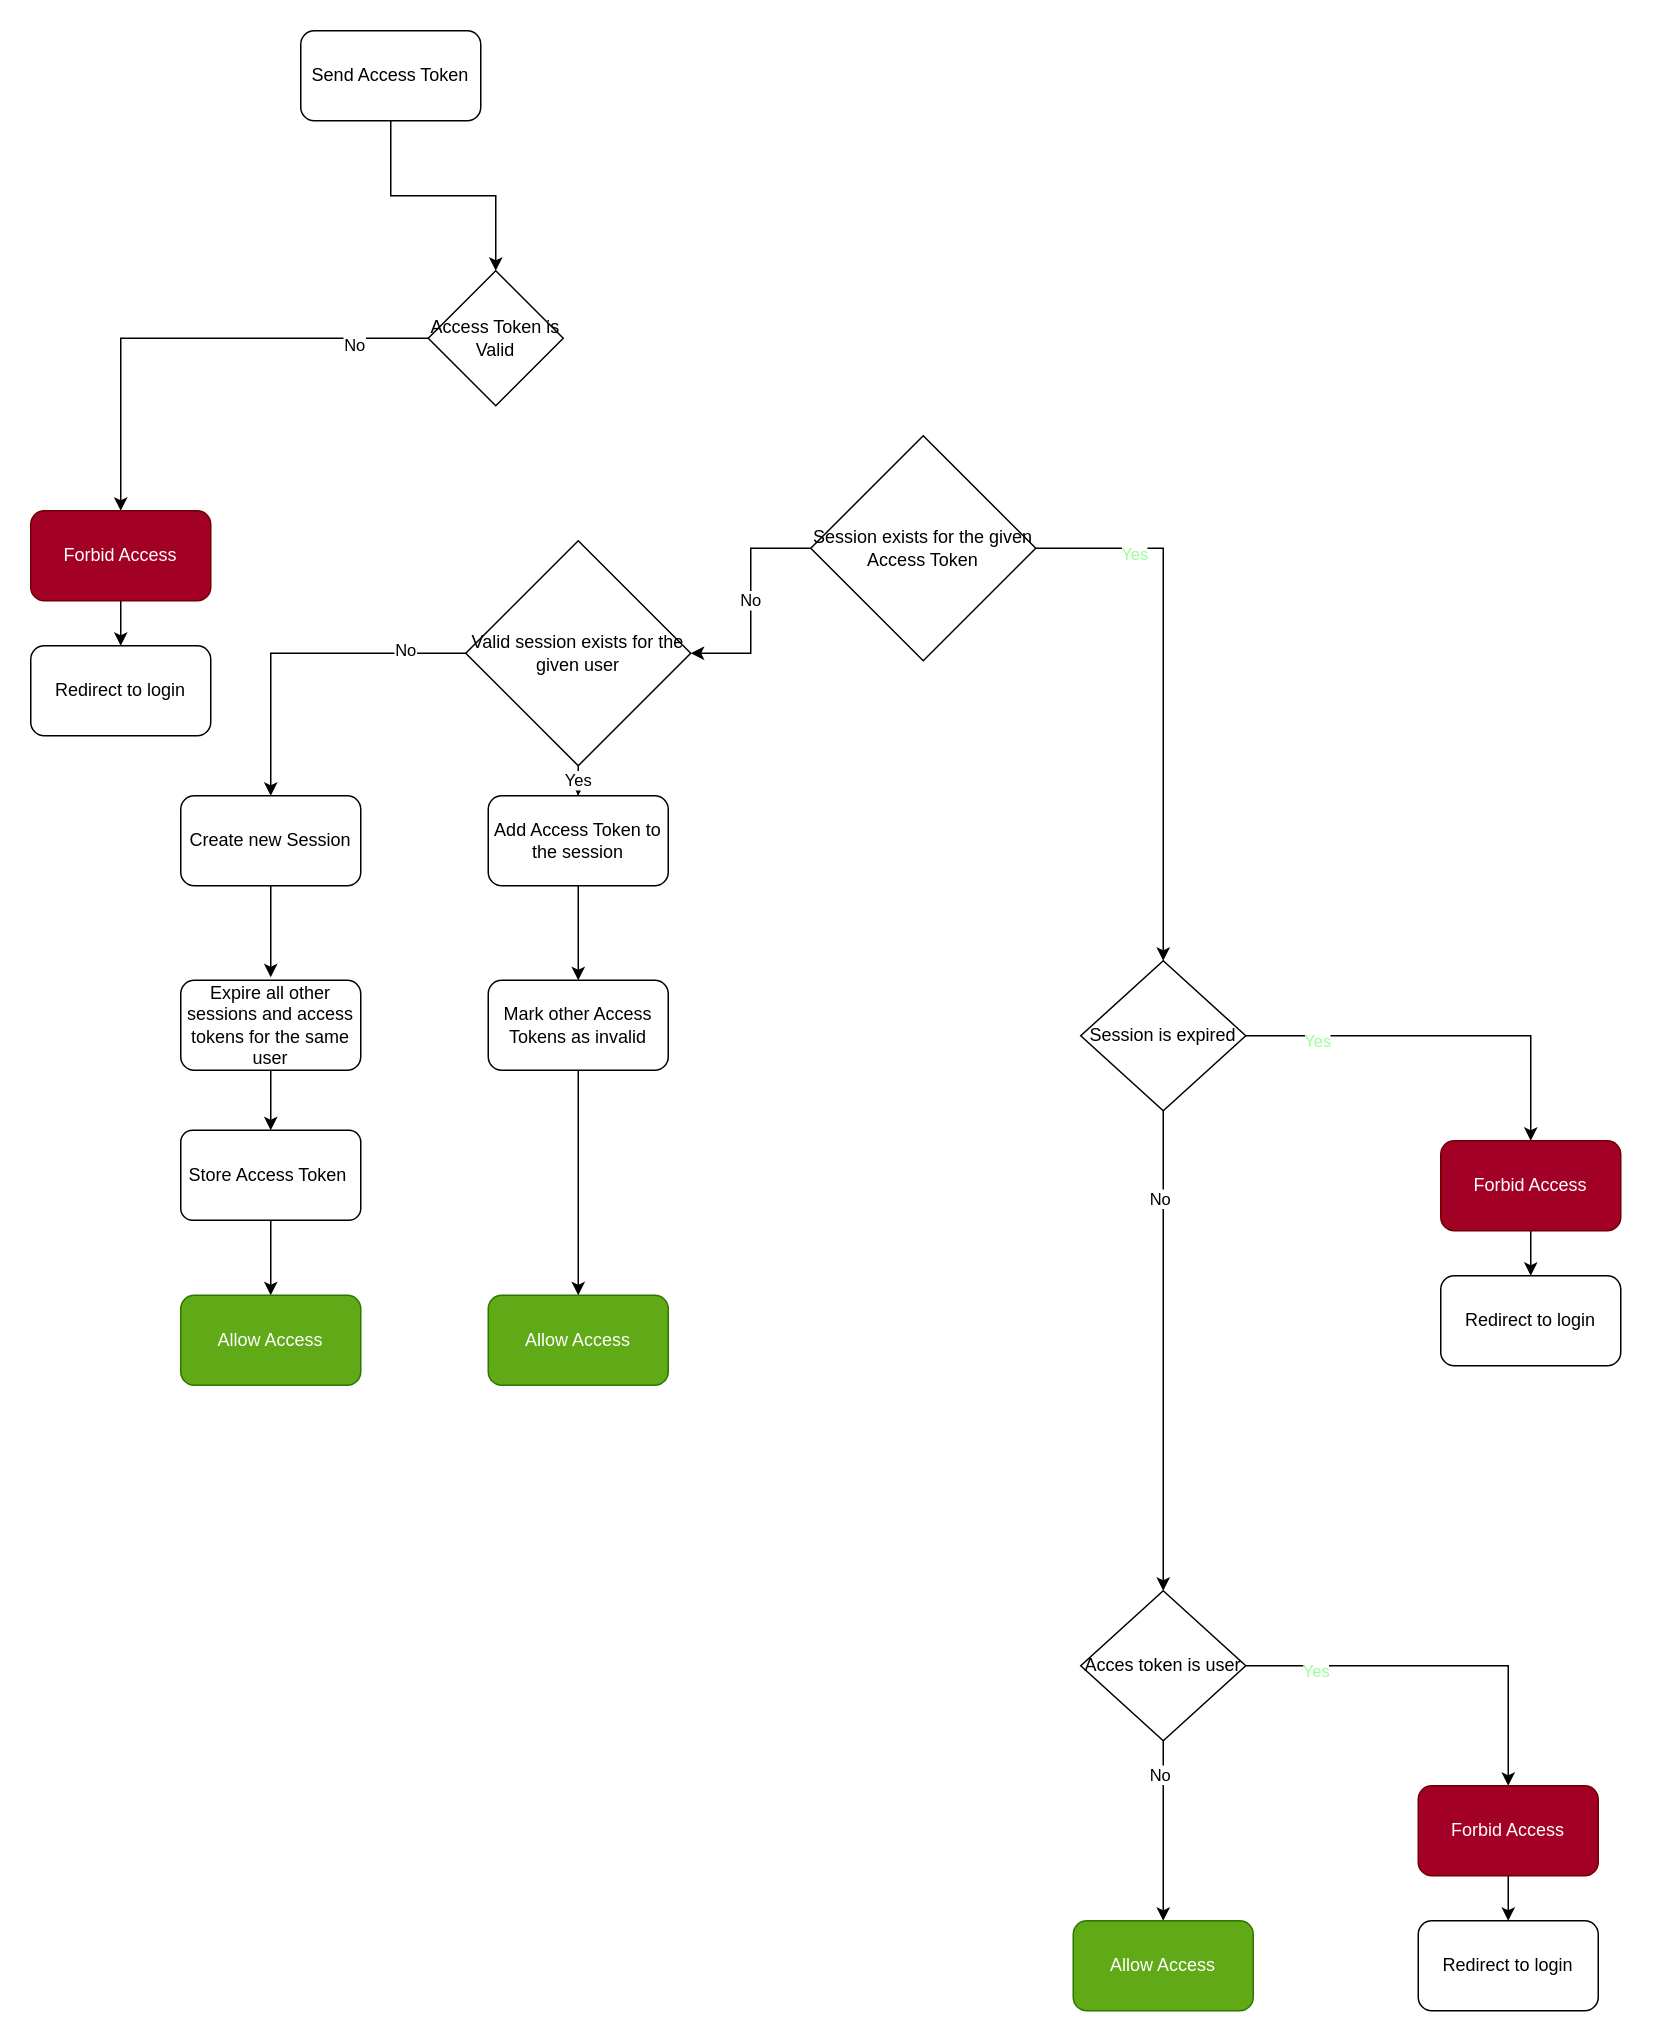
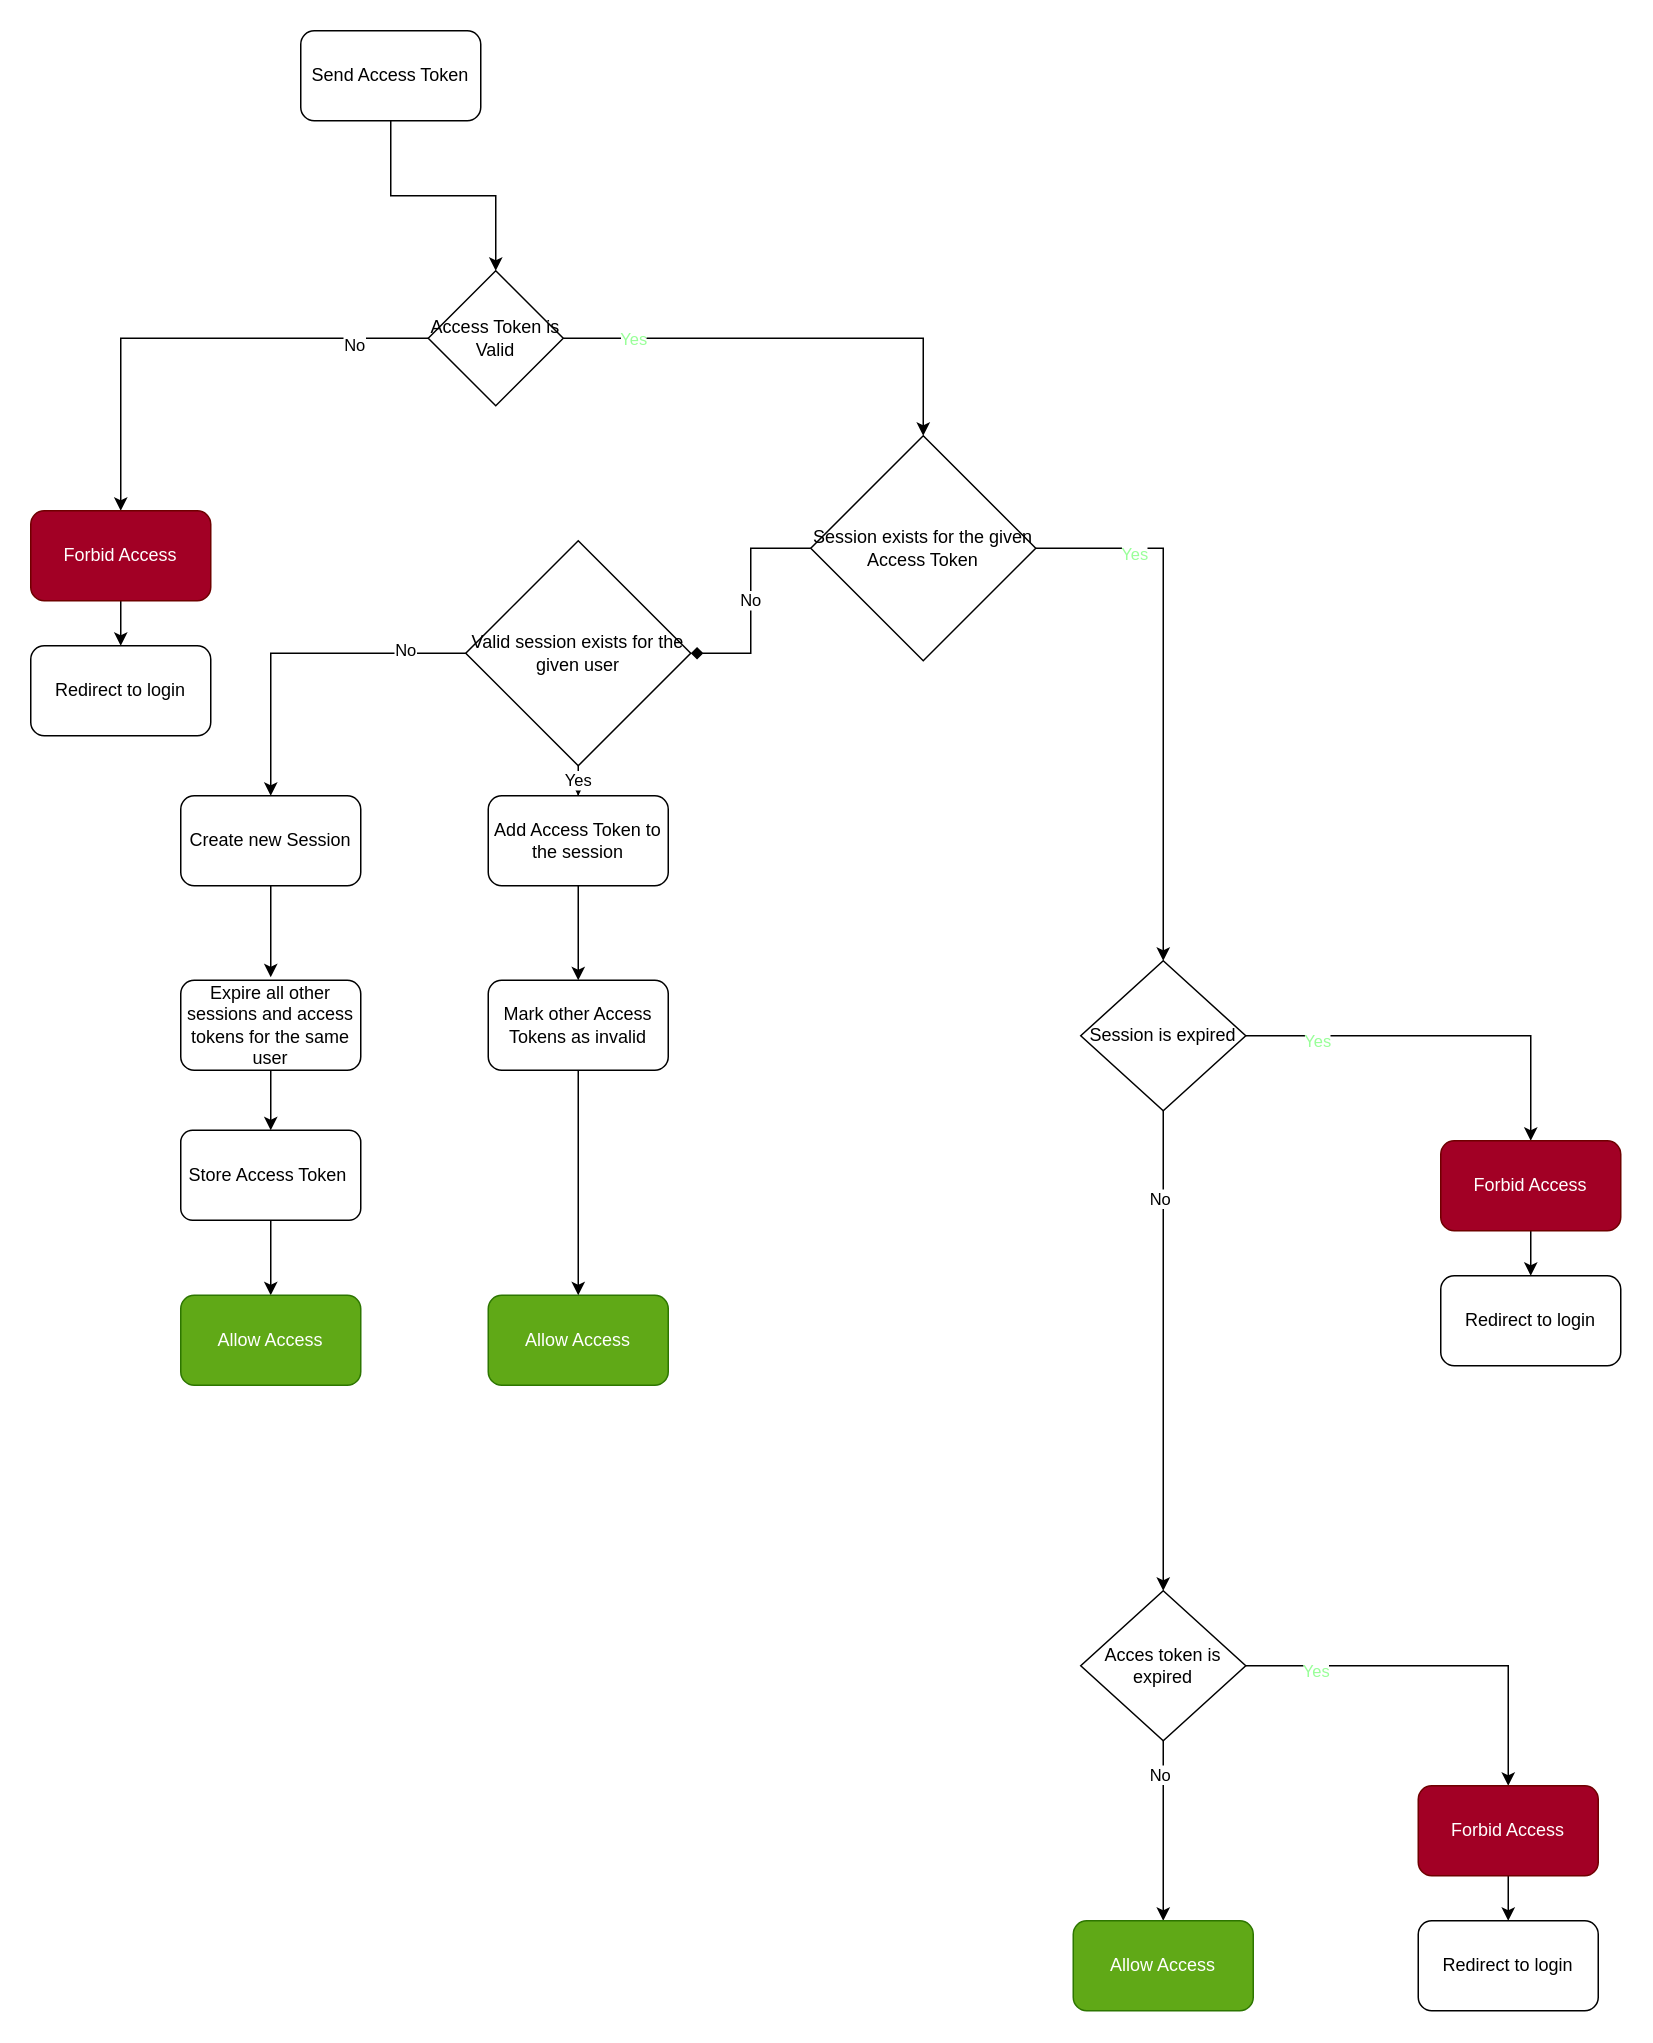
+ <mxCell id="6" style="edgeStyle=orthogonalEdgeStyle;rounded=0;orthogonalLoop=1;jettySize=auto;html=1;entryX=0.5;entryY=0;entryDx=0;entryDy=0;" parent="1" source="8" target="14" edge="1"><mxGeometry relative="1" as="geometry"><mxPoint x="540" y="340" as="targetPoint" /></mxGeometry></mxCell>
+ <mxCell id="7" value="Yes" style="edgeLabel;html=1;align=center;verticalAlign=middle;resizable=0;points=[];fontColor=#99FF99;" parent="6" vertex="1" connectable="0"><mxGeometry x="-0.697" relative="1" as="geometry"><mxPoint as="offset" /></mxGeometry></mxCell>
- <mxCell id="13" value="No" style="edgeStyle=orthogonalEdgeStyle;rounded=0;orthogonalLoop=1;jettySize=auto;html=1;" edge="1" parent="1" source="14" target="43"><mxGeometry relative="1" as="geometry" /></mxCell>
+ <mxCell id="13" value="No" style="edgeStyle=orthogonalEdgeStyle;rounded=0;orthogonalLoop=1;jettySize=auto;html=1;endArrow=diamond;" edge="1" parent="1" source="14" target="43"><mxGeometry relative="1" as="geometry" /></mxCell>
- <mxCell id="30" value="Acces token is user" style="rhombus;whiteSpace=wrap;html=1;" parent="1" vertex="1"><mxGeometry x="720" y="1060" width="110" height="100" as="geometry" /></mxCell>
+ <mxCell id="30" value="Acces token is expired" style="rhombus;whiteSpace=wrap;html=1;" parent="1" vertex="1"><mxGeometry x="720" y="1060" width="110" height="100" as="geometry" /></mxCell>
